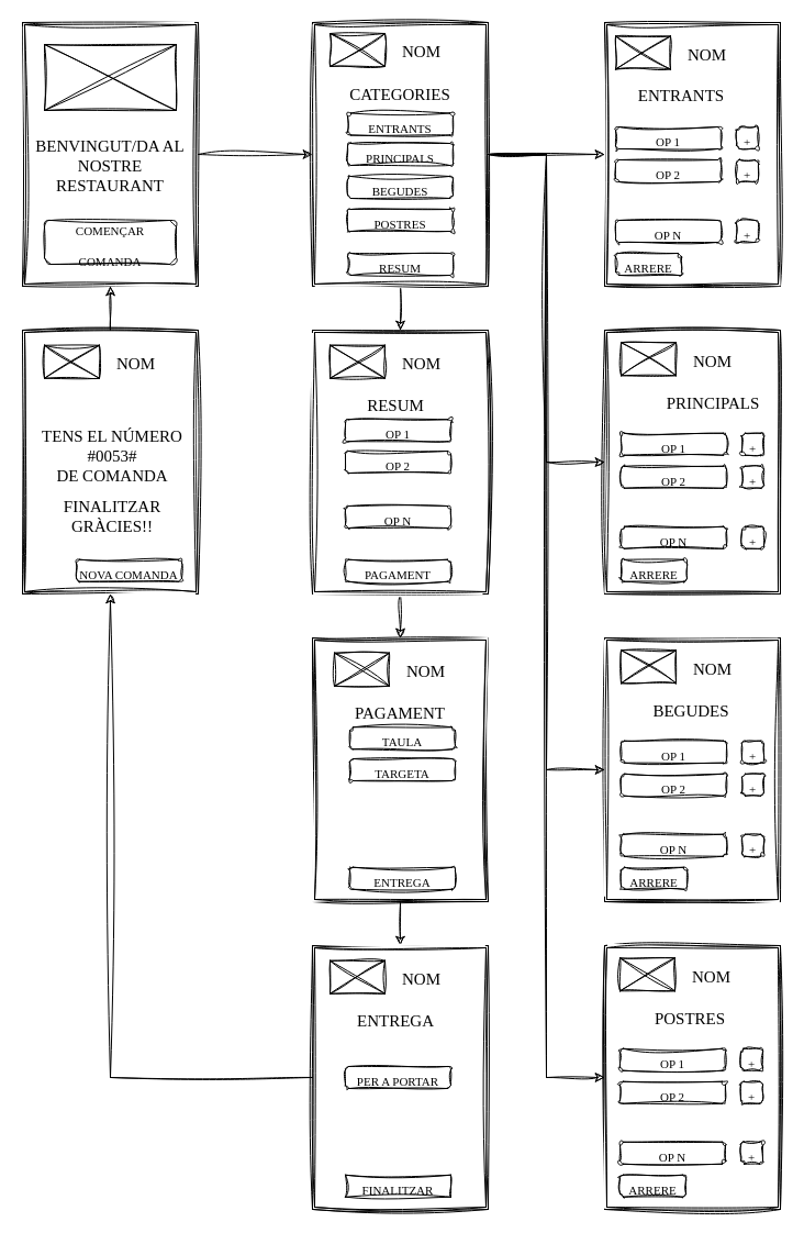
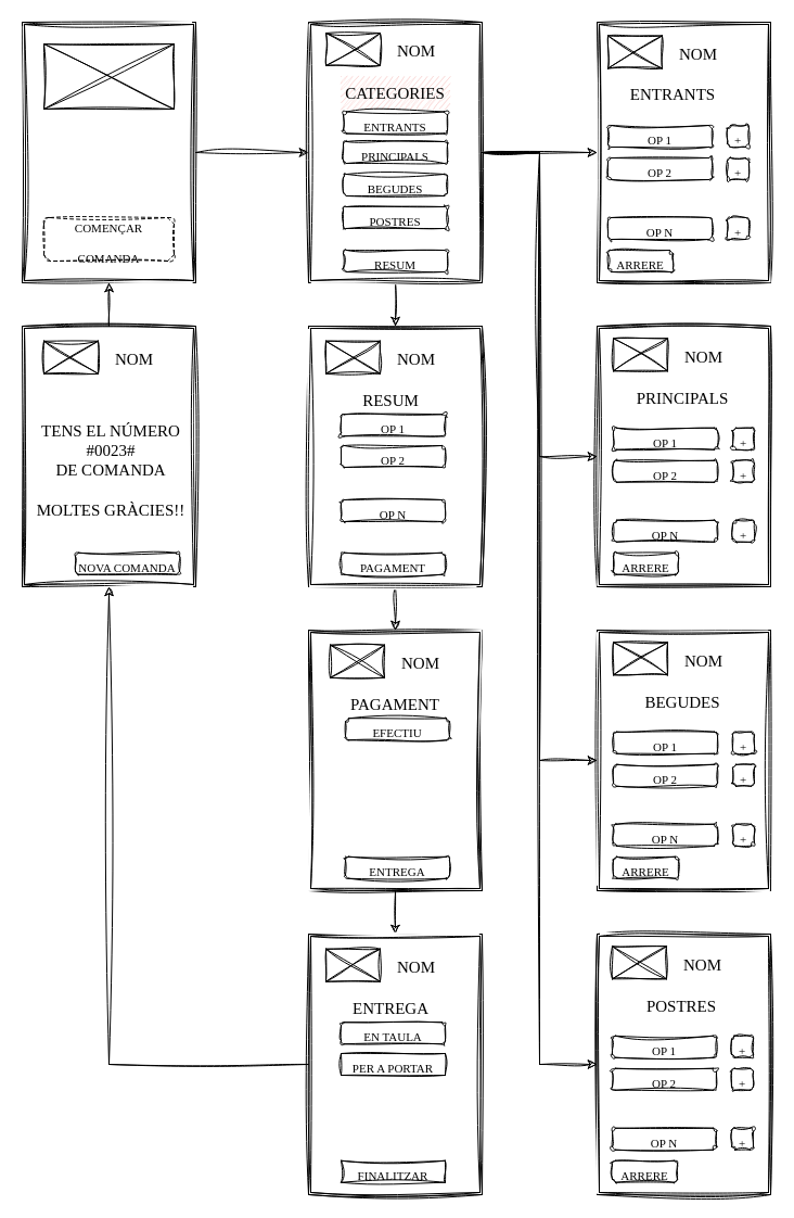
- <mxCell id="33" value="&lt;span style=&quot;font-size: 15px;&quot;&gt;CATEGORIES&lt;/span&gt;" style="whiteSpace=wrap;html=1;align=center;treeFolding=1;treeMoving=1;newEdgeStyle={&quot;edgeStyle&quot;:&quot;elbowEdgeStyle&quot;,&quot;startArrow&quot;:&quot;none&quot;,&quot;endArrow&quot;:&quot;none&quot;};sketch=1;hachureGap=4;jiggle=2;curveFitting=1;fontFamily=Architects Daughter;fontSource=https%3A%2F%2Ffonts.googleapis.com%2Fcss%3Ffamily%3DArchitects%2BDaughter;strokeColor=none;" vertex="1" parent="1"><mxGeometry x="314" y="70" width="100" height="30" as="geometry" /></mxCell>
+ <mxCell id="33" value="&lt;span style=&quot;font-size: 15px;&quot;&gt;CATEGORIES&lt;/span&gt;" style="whiteSpace=wrap;html=1;align=center;treeFolding=1;treeMoving=1;newEdgeStyle={&quot;edgeStyle&quot;:&quot;elbowEdgeStyle&quot;,&quot;startArrow&quot;:&quot;none&quot;,&quot;endArrow&quot;:&quot;none&quot;};sketch=1;hachureGap=4;jiggle=2;curveFitting=1;fontFamily=Architects Daughter;fontSource=https%3A%2F%2Ffonts.googleapis.com%2Fcss%3Ffamily%3DArchitects%2BDaughter;strokeColor=none;fillColor=#f8cecc;" vertex="1" parent="1"><mxGeometry x="314" y="70" width="100" height="30" as="geometry" /></mxCell>
- <mxCell id="5" value="&lt;font style=&quot;font-size: 15px;&quot;&gt;BENVINGUT/DA AL&lt;/font&gt;&lt;div style=&quot;font-size: 15px;&quot;&gt;&lt;font style=&quot;font-size: 15px;&quot;&gt;NOSTRE RESTAURANT&lt;/font&gt;&lt;/div&gt;" style="whiteSpace=wrap;html=1;align=center;treeFolding=1;treeMoving=1;newEdgeStyle={&quot;edgeStyle&quot;:&quot;elbowEdgeStyle&quot;,&quot;startArrow&quot;:&quot;none&quot;,&quot;endArrow&quot;:&quot;none&quot;};sketch=1;hachureGap=4;jiggle=2;curveFitting=1;fontFamily=Architects Daughter;fontSource=https%3A%2F%2Ffonts.googleapis.com%2Fcss%3Ffamily%3DArchitects%2BDaughter;strokeColor=none;" vertex="1" parent="1"><mxGeometry x="30" y="120" width="140" height="60" as="geometry" /></mxCell>
- <mxCell id="4" value="&lt;font style=&quot;font-size: 11px;&quot;&gt;COMENÇAR COMANDA&lt;/font&gt;" style="rounded=1;whiteSpace=wrap;html=1;hachureGap=4;fontFamily=Architects Daughter;fontSource=https%3A%2F%2Ffonts.googleapis.com%2Fcss%3Ffamily%3DArchitects%2BDaughter;fontSize=23;labelBackgroundColor=none;sketch=1;curveFitting=1;jiggle=2;" vertex="1" parent="1"><mxGeometry x="40" y="200" width="120" height="40" as="geometry" /></mxCell>
+ <mxCell id="4" value="&lt;font style=&quot;font-size: 11px;&quot;&gt;COMENÇAR COMANDA&lt;/font&gt;" style="rounded=1;whiteSpace=wrap;html=1;hachureGap=4;fontFamily=Architects Daughter;fontSource=https%3A%2F%2Ffonts.googleapis.com%2Fcss%3Ffamily%3DArchitects%2BDaughter;fontSize=23;labelBackgroundColor=none;sketch=1;curveFitting=1;jiggle=2;dashed=1;" vertex="1" parent="1"><mxGeometry x="40" y="200" width="120" height="40" as="geometry" /></mxCell>
- <mxCell id="57" value="&lt;span style=&quot;font-size: 15px;&quot;&gt;PRINCIPALS&lt;/span&gt;" style="whiteSpace=wrap;html=1;align=center;treeFolding=1;treeMoving=1;newEdgeStyle={&quot;edgeStyle&quot;:&quot;elbowEdgeStyle&quot;,&quot;startArrow&quot;:&quot;none&quot;,&quot;endArrow&quot;:&quot;none&quot;};sketch=1;hachureGap=4;jiggle=2;curveFitting=1;fontFamily=Architects Daughter;fontSource=https%3A%2F%2Ffonts.googleapis.com%2Fcss%3Ffamily%3DArchitects%2BDaughter;strokeColor=none;" vertex="1" parent="1"><mxGeometry x="599" y="351.25" width="100" height="30" as="geometry" /></mxCell>
+ <mxCell id="57" value="&lt;span style=&quot;font-size: 15px;&quot;&gt;PRINCIPALS&lt;/span&gt;" style="whiteSpace=wrap;html=1;align=center;treeFolding=1;treeMoving=1;newEdgeStyle={&quot;edgeStyle&quot;:&quot;elbowEdgeStyle&quot;,&quot;startArrow&quot;:&quot;none&quot;,&quot;endArrow&quot;:&quot;none&quot;};sketch=1;hachureGap=4;jiggle=2;curveFitting=1;fontFamily=Architects Daughter;fontSource=https%3A%2F%2Ffonts.googleapis.com%2Fcss%3Ffamily%3DArchitects%2BDaughter;strokeColor=none;" vertex="1" parent="1"><mxGeometry x="579" y="351.25" width="100" height="30" as="geometry" /></mxCell>
- <mxCell id="125" value="&lt;span style=&quot;font-size: 15px;&quot;&gt;TENS EL NÚMERO&lt;/span&gt;&lt;div&gt;&lt;span style=&quot;font-size: 15px;&quot;&gt;#0053#&lt;/span&gt;&lt;/div&gt;&lt;div&gt;&lt;span style=&quot;font-size: 15px;&quot;&gt;DE COMANDA&lt;/span&gt;&lt;/div&gt;" style="whiteSpace=wrap;html=1;align=center;treeFolding=1;treeMoving=1;newEdgeStyle={&quot;edgeStyle&quot;:&quot;elbowEdgeStyle&quot;,&quot;startArrow&quot;:&quot;none&quot;,&quot;endArrow&quot;:&quot;none&quot;};sketch=1;hachureGap=4;jiggle=2;curveFitting=1;fontFamily=Architects Daughter;fontSource=https%3A%2F%2Ffonts.googleapis.com%2Fcss%3Ffamily%3DArchitects%2BDaughter;strokeColor=none;" vertex="1" parent="1"><mxGeometry x="32" y="383.75" width="140" height="60" as="geometry" /></mxCell>
+ <mxCell id="125" value="&lt;span style=&quot;font-size: 15px;&quot;&gt;TENS EL NÚMERO&lt;/span&gt;&lt;div&gt;&lt;span style=&quot;font-size: 15px;&quot;&gt;#0023#&lt;/span&gt;&lt;/div&gt;&lt;div&gt;&lt;span style=&quot;font-size: 15px;&quot;&gt;DE COMANDA&lt;/span&gt;&lt;/div&gt;" style="whiteSpace=wrap;html=1;align=center;treeFolding=1;treeMoving=1;newEdgeStyle={&quot;edgeStyle&quot;:&quot;elbowEdgeStyle&quot;,&quot;startArrow&quot;:&quot;none&quot;,&quot;endArrow&quot;:&quot;none&quot;};sketch=1;hachureGap=4;jiggle=2;curveFitting=1;fontFamily=Architects Daughter;fontSource=https%3A%2F%2Ffonts.googleapis.com%2Fcss%3Ffamily%3DArchitects%2BDaughter;strokeColor=none;" vertex="1" parent="1"><mxGeometry x="32" y="383.75" width="140" height="60" as="geometry" /></mxCell>
- <mxCell id="126" value="&lt;span style=&quot;font-size: 15px;&quot;&gt;FINALITZAR GRÀCIES!!&lt;/span&gt;" style="whiteSpace=wrap;html=1;align=center;treeFolding=1;treeMoving=1;newEdgeStyle={&quot;edgeStyle&quot;:&quot;elbowEdgeStyle&quot;,&quot;startArrow&quot;:&quot;none&quot;,&quot;endArrow&quot;:&quot;none&quot;};sketch=1;hachureGap=4;jiggle=2;curveFitting=1;fontFamily=Architects Daughter;fontSource=https%3A%2F%2Ffonts.googleapis.com%2Fcss%3Ffamily%3DArchitects%2BDaughter;strokeColor=none;" vertex="1" parent="1"><mxGeometry x="32" y="438.75" width="140" height="60" as="geometry" /></mxCell>
+ <mxCell id="126" value="&lt;span style=&quot;font-size: 15px;&quot;&gt;MOLTES GRÀCIES!!&lt;/span&gt;" style="whiteSpace=wrap;html=1;align=center;treeFolding=1;treeMoving=1;newEdgeStyle={&quot;edgeStyle&quot;:&quot;elbowEdgeStyle&quot;,&quot;startArrow&quot;:&quot;none&quot;,&quot;endArrow&quot;:&quot;none&quot;};sketch=1;hachureGap=4;jiggle=2;curveFitting=1;fontFamily=Architects Daughter;fontSource=https%3A%2F%2Ffonts.googleapis.com%2Fcss%3Ffamily%3DArchitects%2BDaughter;strokeColor=none;" vertex="1" parent="1"><mxGeometry x="32" y="438.75" width="140" height="60" as="geometry" /></mxCell>
- <mxCell id="107" value="&lt;span style=&quot;font-size: 11px;&quot;&gt;TAULA&lt;/span&gt;" style="rounded=1;whiteSpace=wrap;html=1;hachureGap=4;fontFamily=Architects Daughter;fontSource=https%3A%2F%2Ffonts.googleapis.com%2Fcss%3Ffamily%3DArchitects%2BDaughter;fontSize=23;labelBackgroundColor=none;sketch=1;curveFitting=1;jiggle=2;" vertex="1" parent="1"><mxGeometry x="318" y="661.25" width="96" height="20" as="geometry" /></mxCell>
+ <mxCell id="107" value="&lt;span style=&quot;font-size: 11px;&quot;&gt;EFECTIU&lt;/span&gt;" style="rounded=1;whiteSpace=wrap;html=1;hachureGap=4;fontFamily=Architects Daughter;fontSource=https%3A%2F%2Ffonts.googleapis.com%2Fcss%3Ffamily%3DArchitects%2BDaughter;fontSize=23;labelBackgroundColor=none;sketch=1;curveFitting=1;jiggle=2;" vertex="1" parent="1"><mxGeometry x="318" y="661.25" width="96" height="20" as="geometry" /></mxCell>
- <mxCell id="108" value="&lt;span style=&quot;font-size: 11px;&quot;&gt;TARGETA&lt;/span&gt;" style="rounded=1;whiteSpace=wrap;html=1;hachureGap=4;fontFamily=Architects Daughter;fontSource=https%3A%2F%2Ffonts.googleapis.com%2Fcss%3Ffamily%3DArchitects%2BDaughter;fontSize=23;labelBackgroundColor=none;sketch=1;curveFitting=1;jiggle=2;" vertex="1" parent="1"><mxGeometry x="318" y="690" width="96" height="20" as="geometry" /></mxCell>
+ <mxCell id="116" value="&lt;span style=&quot;font-size: 11px;&quot;&gt;EN TAULA&lt;/span&gt;" style="rounded=1;whiteSpace=wrap;html=1;hachureGap=4;fontFamily=Architects Daughter;fontSource=https%3A%2F%2Ffonts.googleapis.com%2Fcss%3Ffamily%3DArchitects%2BDaughter;fontSize=23;labelBackgroundColor=none;sketch=1;curveFitting=1;jiggle=2;" vertex="1" parent="1"><mxGeometry x="314" y="941.25" width="96" height="20" as="geometry" /></mxCell>
- <mxCell id="117" value="&lt;span style=&quot;font-size: 11px;&quot;&gt;PER A PORTAR&lt;/span&gt;" style="rounded=1;whiteSpace=wrap;html=1;hachureGap=4;fontFamily=Architects Daughter;fontSource=https%3A%2F%2Ffonts.googleapis.com%2Fcss%3Ffamily%3DArchitects%2BDaughter;fontSize=23;labelBackgroundColor=none;sketch=1;curveFitting=1;jiggle=2;" vertex="1" parent="1"><mxGeometry x="314" y="970" width="96" height="20" as="geometry" /></mxCell>
+ <mxCell id="117" value="&lt;span style=&quot;font-size: 11px;&quot;&gt;PER A PORTAR&lt;/span&gt;" style="whiteSpace=wrap;html=1;hachureGap=4;fontFamily=Architects Daughter;fontSource=https%3A%2F%2Ffonts.googleapis.com%2Fcss%3Ffamily%3DArchitects%2BDaughter;fontSize=23;labelBackgroundColor=none;sketch=1;curveFitting=1;jiggle=2;rounded=0;" vertex="1" parent="1"><mxGeometry x="314" y="970" width="96" height="20" as="geometry" /></mxCell>
